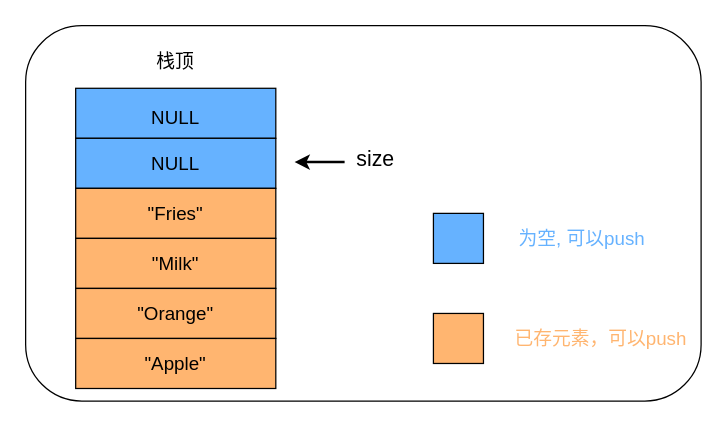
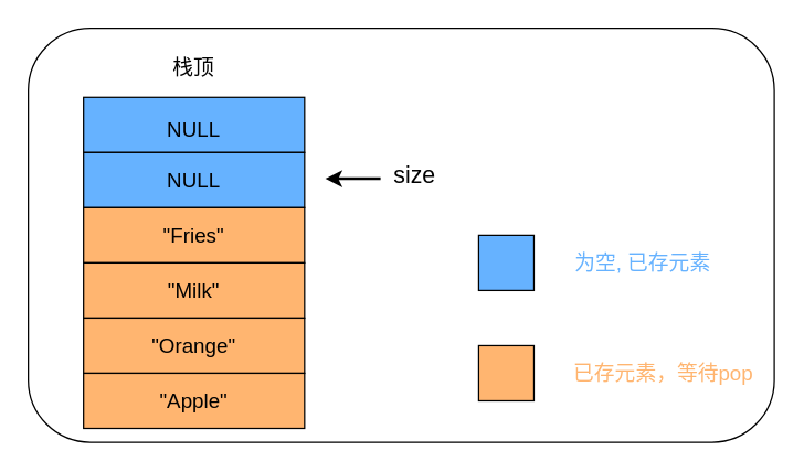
- <mxCell id="11" value="&lt;font color=&quot;#66b2ff&quot; style=&quot;font-size: 15px&quot;&gt;为空, 可以push&lt;/font&gt;" style="text;html=1;strokeColor=none;fillColor=none;align=center;verticalAlign=middle;whiteSpace=wrap;rounded=0;" vertex="1" parent="1"><mxGeometry x="400" y="180" width="130" height="20" as="geometry" /></mxCell>
+ <mxCell id="11" value="&lt;font color=&quot;#66b2ff&quot; style=&quot;font-size: 15px&quot;&gt;为空, 已存元素&lt;/font&gt;" style="text;html=1;strokeColor=none;fillColor=none;align=center;verticalAlign=middle;whiteSpace=wrap;rounded=0;" vertex="1" parent="1"><mxGeometry x="400" y="180" width="130" height="20" as="geometry" /></mxCell>
- <mxCell id="12" value="&lt;font color=&quot;#ffb570&quot;&gt;&lt;span style=&quot;font-size: 15px&quot;&gt;已存元素，可以push&lt;/span&gt;&lt;/font&gt;" style="text;html=1;strokeColor=none;fillColor=none;align=center;verticalAlign=middle;whiteSpace=wrap;rounded=0;" vertex="1" parent="1"><mxGeometry x="400" y="260" width="160" height="20" as="geometry" /></mxCell>
+ <mxCell id="12" value="&lt;font color=&quot;#ffb570&quot;&gt;&lt;span style=&quot;font-size: 15px&quot;&gt;已存元素，等待pop&lt;/span&gt;&lt;/font&gt;" style="text;html=1;strokeColor=none;fillColor=none;align=center;verticalAlign=middle;whiteSpace=wrap;rounded=0;" vertex="1" parent="1"><mxGeometry x="400" y="260" width="160" height="20" as="geometry" /></mxCell>
